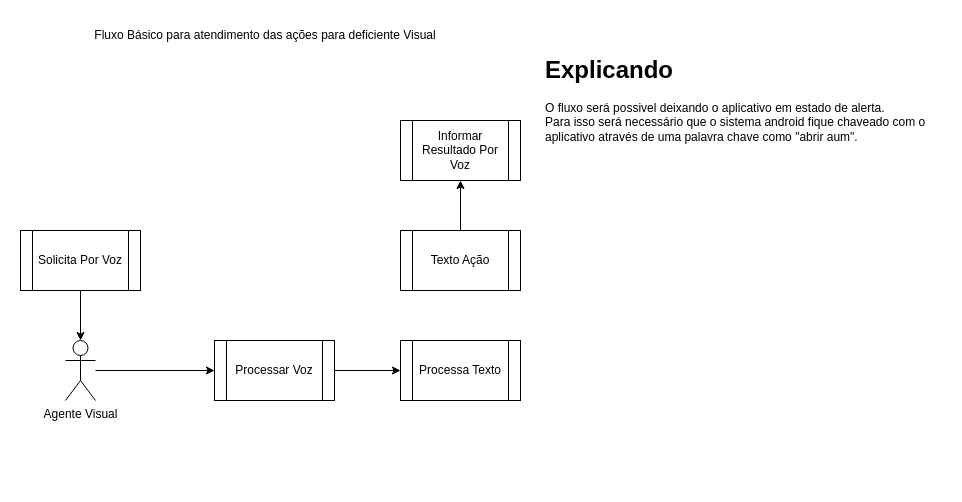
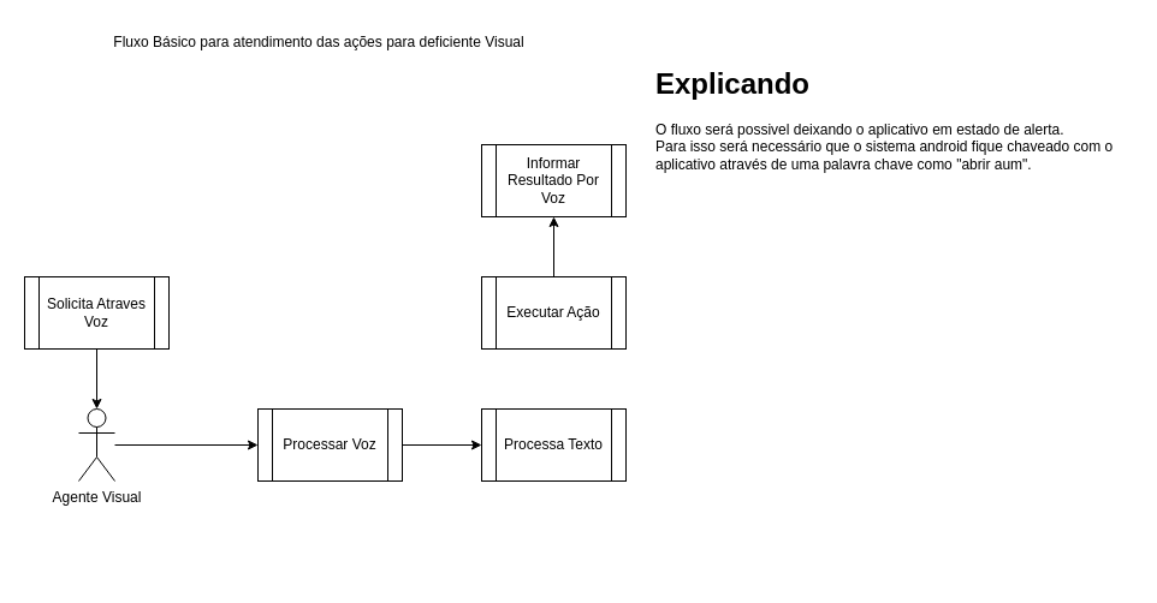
- <mxCell id="5" value="Solicita Por Voz" style="shape=process;whiteSpace=wrap;html=1;backgroundOutline=1;" vertex="1" parent="1"><mxGeometry x="20" y="230" width="120" height="60" as="geometry" /></mxCell>
+ <mxCell id="5" value="Solicita Atraves Voz" style="shape=process;whiteSpace=wrap;html=1;backgroundOutline=1;" vertex="1" parent="1"><mxGeometry x="20" y="230" width="120" height="60" as="geometry" /></mxCell>
- <mxCell id="10" value="Texto Ação" style="shape=process;whiteSpace=wrap;html=1;backgroundOutline=1;" vertex="1" parent="1"><mxGeometry x="400" y="230" width="120" height="60" as="geometry" /></mxCell>
+ <mxCell id="10" value="Executar Ação" style="shape=process;whiteSpace=wrap;html=1;backgroundOutline=1;" vertex="1" parent="1"><mxGeometry x="400" y="230" width="120" height="60" as="geometry" /></mxCell>
